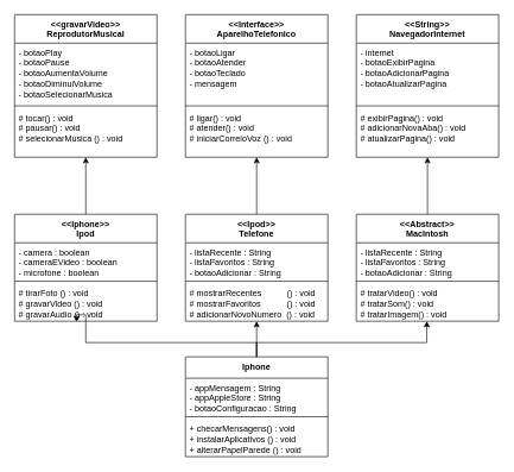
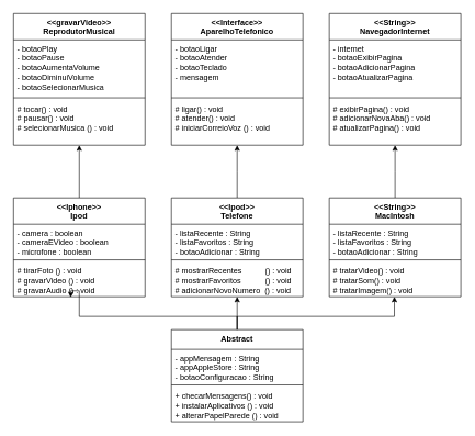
- <mxCell id="25" value="&lt;div&gt;&amp;lt;&amp;lt;Abstract&amp;gt;&amp;gt;&lt;/div&gt;&lt;div&gt;MacIntosh&lt;/div&gt;" style="swimlane;fontStyle=1;align=center;verticalAlign=top;childLayout=stackLayout;horizontal=1;startSize=40;horizontalStack=0;resizeParent=1;resizeParentMax=0;resizeLast=0;collapsible=1;marginBottom=0;whiteSpace=wrap;html=1;" vertex="1" parent="1"><mxGeometry x="500" y="300" width="200" height="150" as="geometry"><mxRectangle x="330" y="60" width="140" height="30" as="alternateBounds" /></mxGeometry></mxCell>
+ <mxCell id="25" value="&lt;div&gt;&amp;lt;&amp;lt;String&amp;gt;&amp;gt;&lt;/div&gt;&lt;div&gt;MacIntosh&lt;/div&gt;" style="swimlane;fontStyle=1;align=center;verticalAlign=top;childLayout=stackLayout;horizontal=1;startSize=40;horizontalStack=0;resizeParent=1;resizeParentMax=0;resizeLast=0;collapsible=1;marginBottom=0;whiteSpace=wrap;html=1;" vertex="1" parent="1"><mxGeometry x="500" y="300" width="200" height="150" as="geometry"><mxRectangle x="330" y="60" width="140" height="30" as="alternateBounds" /></mxGeometry></mxCell>
- <mxCell id="30" value="&lt;div&gt;Iphone&lt;/div&gt;" style="swimlane;fontStyle=1;align=center;verticalAlign=top;childLayout=stackLayout;horizontal=1;startSize=30;horizontalStack=0;resizeParent=1;resizeParentMax=0;resizeLast=0;collapsible=1;marginBottom=0;whiteSpace=wrap;html=1;" vertex="1" parent="1"><mxGeometry x="260" y="500" width="200" height="140" as="geometry"><mxRectangle x="330" y="60" width="140" height="30" as="alternateBounds" /></mxGeometry></mxCell>
+ <mxCell id="30" value="&lt;div&gt;Abstract&lt;/div&gt;" style="swimlane;fontStyle=1;align=center;verticalAlign=top;childLayout=stackLayout;horizontal=1;startSize=30;horizontalStack=0;resizeParent=1;resizeParentMax=0;resizeLast=0;collapsible=1;marginBottom=0;whiteSpace=wrap;html=1;" vertex="1" parent="1"><mxGeometry x="260" y="500" width="200" height="140" as="geometry"><mxRectangle x="330" y="60" width="140" height="30" as="alternateBounds" /></mxGeometry></mxCell>
